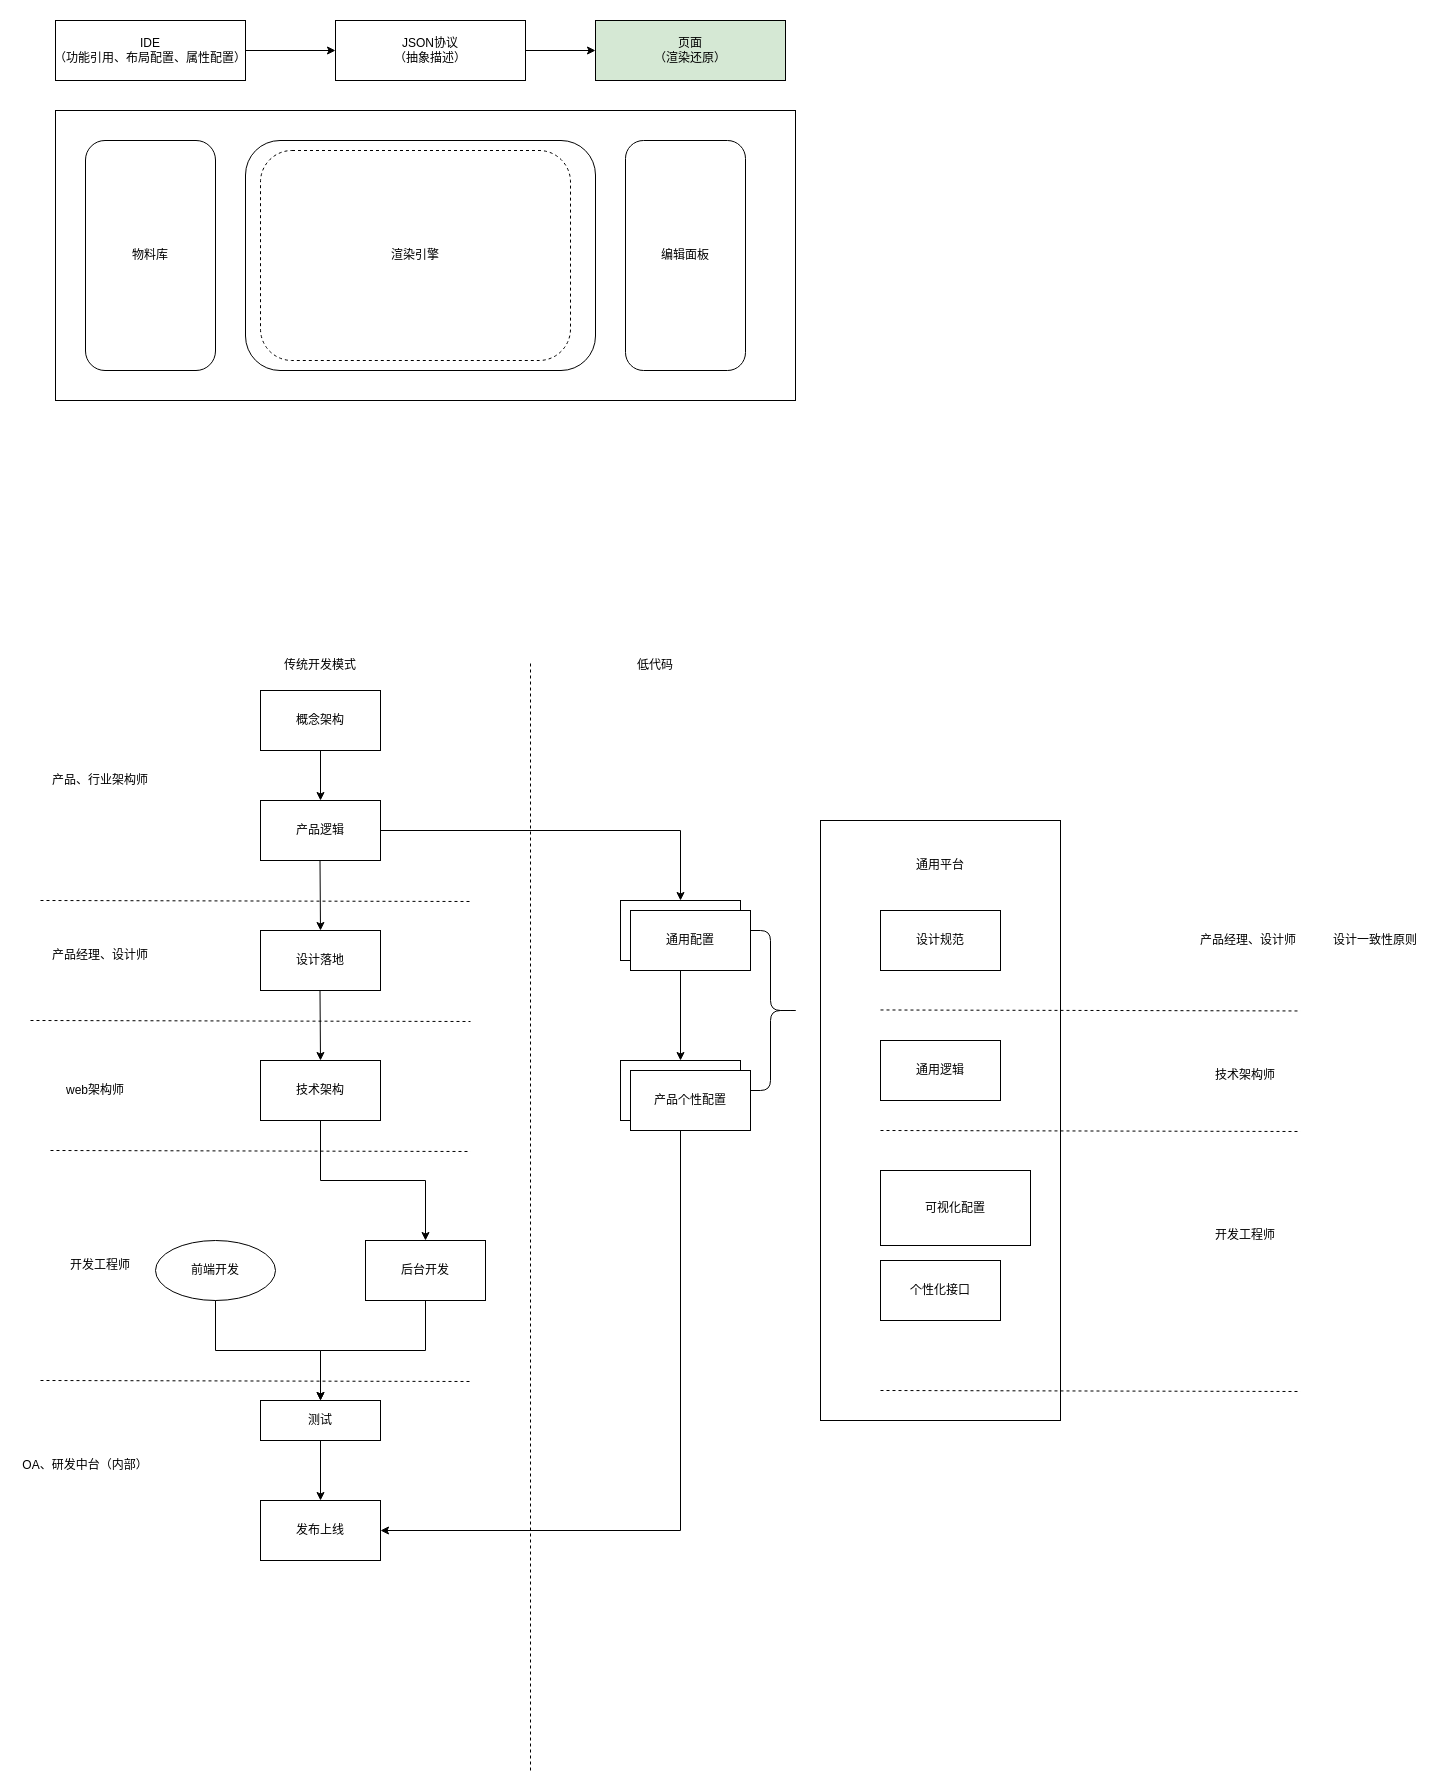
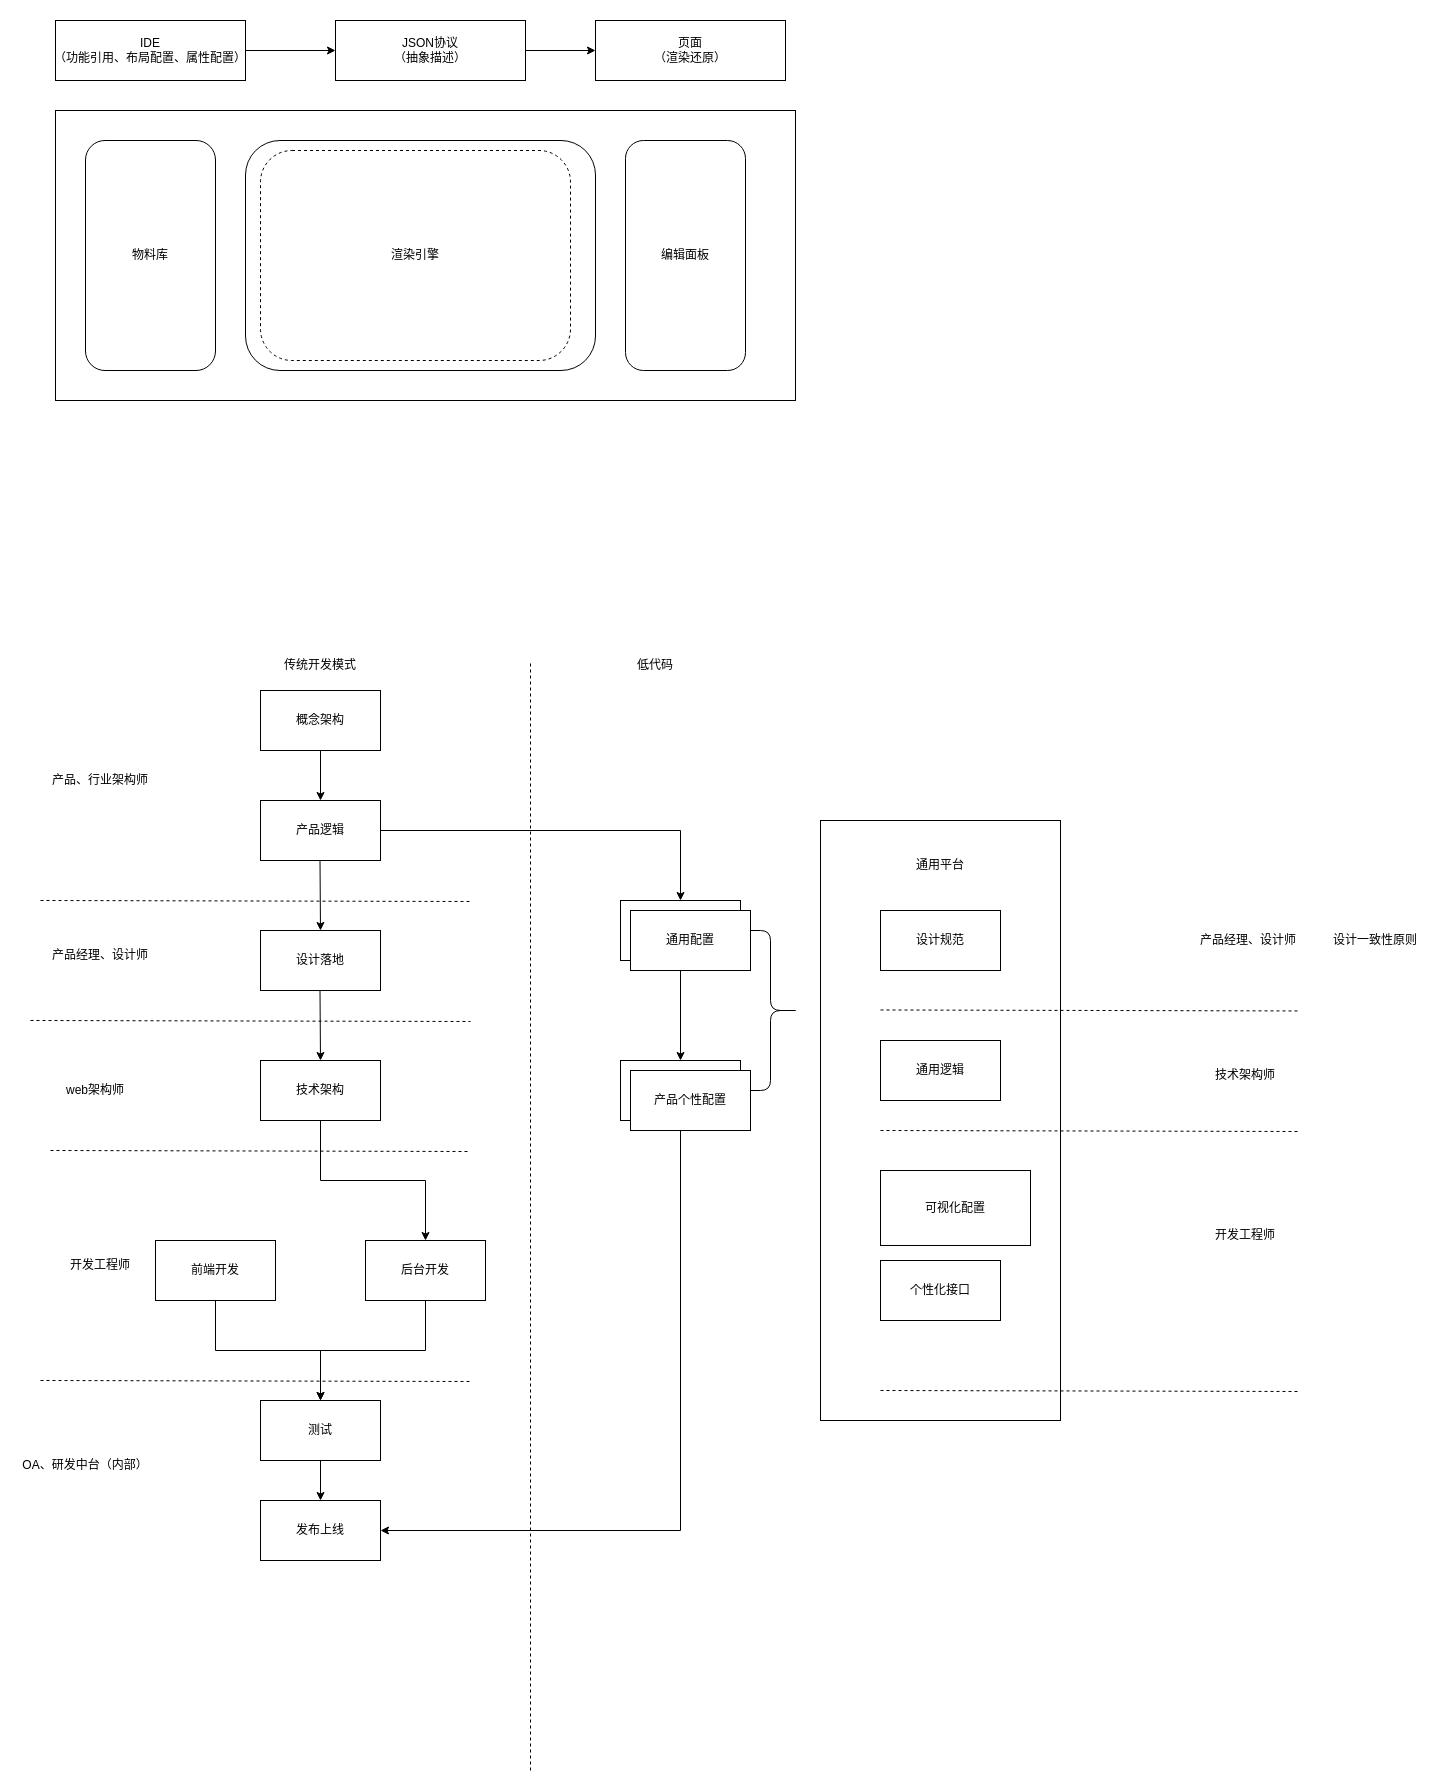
- <mxCell id="5" value="页面&lt;br&gt;（渲染还原）" style="rounded=0;whiteSpace=wrap;html=1;fillColor=#d5e8d4;" parent="1" vertex="1"><mxGeometry x="595" y="20" width="190" height="60" as="geometry" /></mxCell>
+ <mxCell id="5" value="页面&lt;br&gt;（渲染还原）" style="rounded=0;whiteSpace=wrap;html=1;" parent="1" vertex="1"><mxGeometry x="595" y="20" width="190" height="60" as="geometry" /></mxCell>
- <mxCell id="32" value="前端开发" style="ellipse;whiteSpace=wrap;html=1;" parent="1" vertex="1"><mxGeometry x="155" y="1240" width="120" height="60" as="geometry" /></mxCell>
+ <mxCell id="32" value="前端开发" style="rounded=0;whiteSpace=wrap;html=1;" parent="1" vertex="1"><mxGeometry x="155" y="1240" width="120" height="60" as="geometry" /></mxCell>
- <mxCell id="30" value="测试" style="rounded=0;whiteSpace=wrap;html=1;" parent="1" vertex="1"><mxGeometry x="260" y="1400" width="120" height="40" as="geometry" /></mxCell>
+ <mxCell id="30" value="测试" style="rounded=0;whiteSpace=wrap;html=1;" parent="1" vertex="1"><mxGeometry x="260" y="1400" width="120" height="60" as="geometry" /></mxCell>
